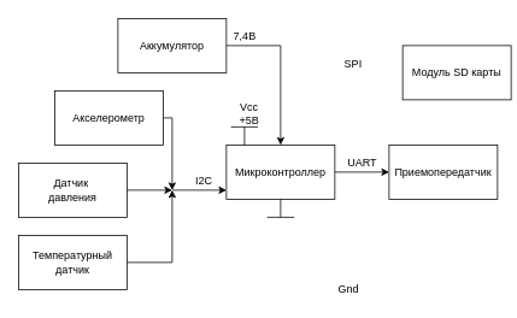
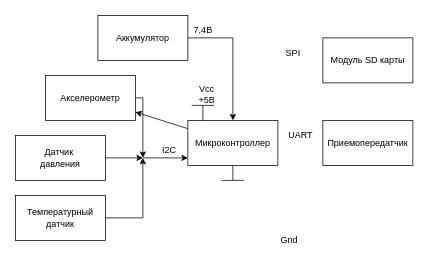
- <mxCell id="6" value="Модуль SD карты" style="rounded=0;whiteSpace=wrap;html=1;" parent="1" vertex="1"><mxGeometry x="445" y="50" width="120" height="60" as="geometry" /></mxCell>
+ <mxCell id="6" value="Модуль SD карты" style="rounded=0;whiteSpace=wrap;html=1;" parent="1" vertex="1"><mxGeometry x="430" y="50" width="120" height="60" as="geometry" /></mxCell>
- <mxCell id="4" style="rounded=0;orthogonalLoop=1;jettySize=auto;html=1;" parent="1" source="3" target="5" edge="1"><mxGeometry relative="1" as="geometry" /></mxCell>
+ <mxCell id="4" style="rounded=0;orthogonalLoop=1;jettySize=auto;html=1;" parent="1" source="3" target="13" edge="1"><mxGeometry relative="1" as="geometry" /></mxCell>
